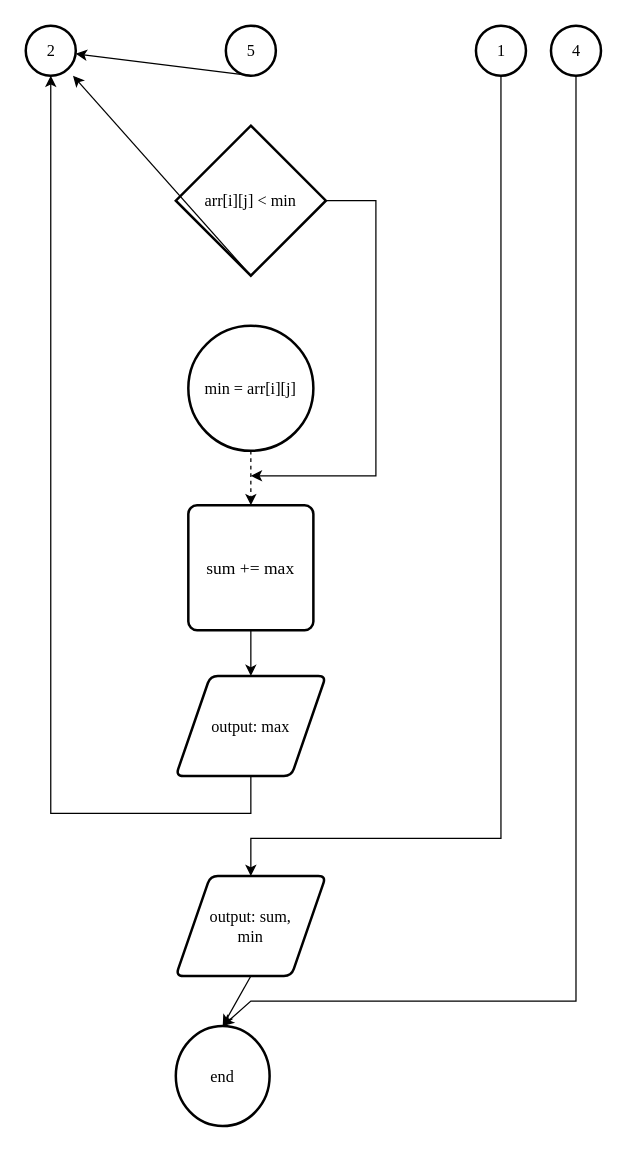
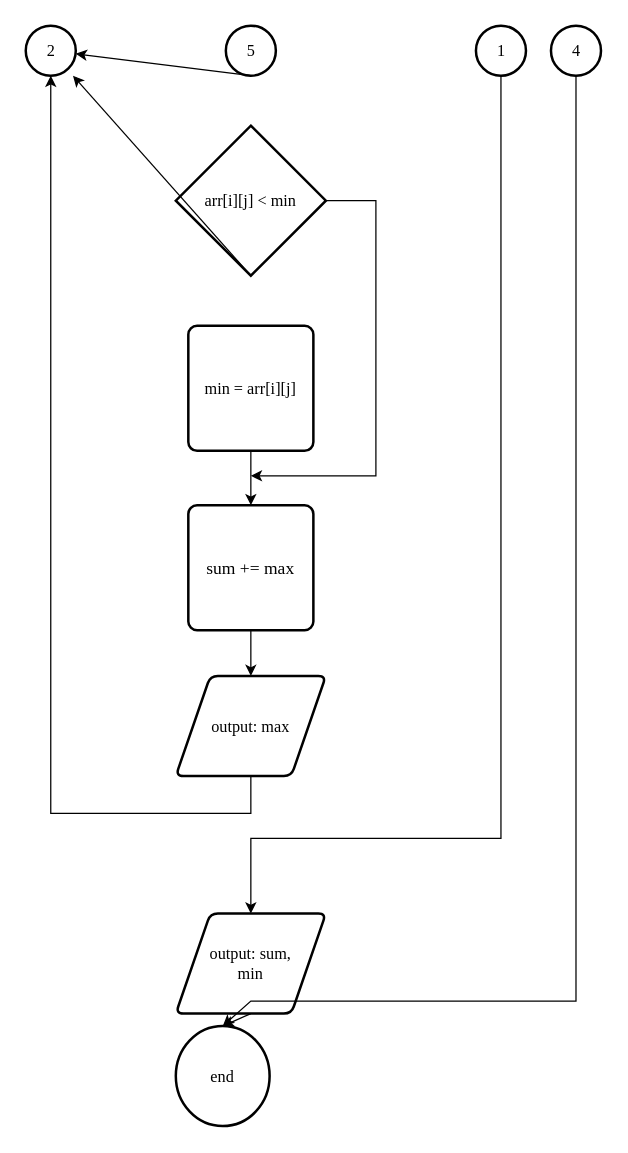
- <mxCell id="3" value="&lt;span lang=&quot;EN-US&quot; style=&quot;font-size: 13px; line-height: 150%;&quot;&gt;min&amp;nbsp;&lt;/span&gt;&lt;span lang=&quot;EN-US&quot; style=&quot;line-height: 150%; font-size: 13px;&quot;&gt;= &lt;/span&gt;&lt;span lang=&quot;EN-US&quot; style=&quot;font-size: 13px; line-height: 150%;&quot;&gt;arr&lt;/span&gt;&lt;span lang=&quot;EN-US&quot; style=&quot;font-size: 13px; line-height: 150%;&quot;&gt;[&lt;/span&gt;&lt;span lang=&quot;EN-US&quot; style=&quot;font-size: 13px; line-height: 150%;&quot;&gt;i&lt;/span&gt;&lt;span lang=&quot;EN-US&quot; style=&quot;font-size: 13px; line-height: 150%;&quot;&gt;][&lt;/span&gt;&lt;span lang=&quot;EN-US&quot; style=&quot;font-size: 13px; line-height: 150%;&quot;&gt;j&lt;/span&gt;&lt;span lang=&quot;EN-US&quot; style=&quot;font-size: 13px; line-height: 150%;&quot;&gt;]&lt;/span&gt;" style="ellipse;whiteSpace=wrap;html=1;absoluteArcSize=1;arcSize=14;strokeWidth=2;fontFamily=Times New Roman;labelBackgroundColor=none;fontStyle=0;fontSize=13;fontColor=#000000;" parent="1" vertex="1"><mxGeometry x="150" y="260" width="100" height="100" as="geometry" /></mxCell>
+ <mxCell id="3" value="&lt;span lang=&quot;EN-US&quot; style=&quot;font-size: 13px; line-height: 150%;&quot;&gt;min&amp;nbsp;&lt;/span&gt;&lt;span lang=&quot;EN-US&quot; style=&quot;line-height: 150%; font-size: 13px;&quot;&gt;= &lt;/span&gt;&lt;span lang=&quot;EN-US&quot; style=&quot;font-size: 13px; line-height: 150%;&quot;&gt;arr&lt;/span&gt;&lt;span lang=&quot;EN-US&quot; style=&quot;font-size: 13px; line-height: 150%;&quot;&gt;[&lt;/span&gt;&lt;span lang=&quot;EN-US&quot; style=&quot;font-size: 13px; line-height: 150%;&quot;&gt;i&lt;/span&gt;&lt;span lang=&quot;EN-US&quot; style=&quot;font-size: 13px; line-height: 150%;&quot;&gt;][&lt;/span&gt;&lt;span lang=&quot;EN-US&quot; style=&quot;font-size: 13px; line-height: 150%;&quot;&gt;j&lt;/span&gt;&lt;span lang=&quot;EN-US&quot; style=&quot;font-size: 13px; line-height: 150%;&quot;&gt;]&lt;/span&gt;" style="rounded=1;whiteSpace=wrap;html=1;absoluteArcSize=1;arcSize=14;strokeWidth=2;fontFamily=Times New Roman;labelBackgroundColor=none;fontStyle=0;fontSize=13;fontColor=#000000;" parent="1" vertex="1"><mxGeometry x="150" y="260" width="100" height="100" as="geometry" /></mxCell>
- <mxCell id="8" value="" style="endArrow=classic;html=1;rounded=0;exitX=0.5;exitY=1;exitDx=0;exitDy=0;fontFamily=Times New Roman;labelBackgroundColor=none;fontStyle=0;fontSize=13;fontColor=#000000;entryX=0.5;entryY=0;entryDx=0;entryDy=0;dashed=1;" parent="1" source="3" target="19" edge="1"><mxGeometry width="50" height="50" relative="1" as="geometry"><mxPoint x="210" y="70" as="sourcePoint" /><mxPoint x="300" y="430" as="targetPoint" /><Array as="points"><mxPoint x="200" y="380" /></Array></mxGeometry></mxCell>
+ <mxCell id="8" value="" style="endArrow=classic;html=1;rounded=0;exitX=0.5;exitY=1;exitDx=0;exitDy=0;fontFamily=Times New Roman;labelBackgroundColor=none;fontStyle=0;fontSize=13;fontColor=#000000;entryX=0.5;entryY=0;entryDx=0;entryDy=0;" parent="1" source="3" target="19" edge="1"><mxGeometry width="50" height="50" relative="1" as="geometry"><mxPoint x="210" y="70" as="sourcePoint" /><mxPoint x="300" y="430" as="targetPoint" /><Array as="points"><mxPoint x="200" y="380" /></Array></mxGeometry></mxCell>
- <mxCell id="15" value="output: sum,&lt;div style=&quot;font-size: 13px;&quot;&gt;min&lt;/div&gt;" style="shape=parallelogram;html=1;strokeWidth=2;perimeter=parallelogramPerimeter;whiteSpace=wrap;rounded=1;arcSize=12;size=0.23;fontFamily=Times New Roman;labelBackgroundColor=none;fontStyle=0;fontSize=13;fontColor=#000000;" parent="1" vertex="1"><mxGeometry x="140" y="700" width="120" height="80" as="geometry" /></mxCell>
+ <mxCell id="15" value="output: sum,&lt;div style=&quot;font-size: 13px;&quot;&gt;min&lt;/div&gt;" style="shape=parallelogram;html=1;strokeWidth=2;perimeter=parallelogramPerimeter;whiteSpace=wrap;rounded=1;arcSize=12;size=0.23;fontFamily=Times New Roman;labelBackgroundColor=none;fontStyle=0;fontSize=13;fontColor=#000000;" parent="1" vertex="1"><mxGeometry x="140" y="730" width="120" height="80" as="geometry" /></mxCell>
